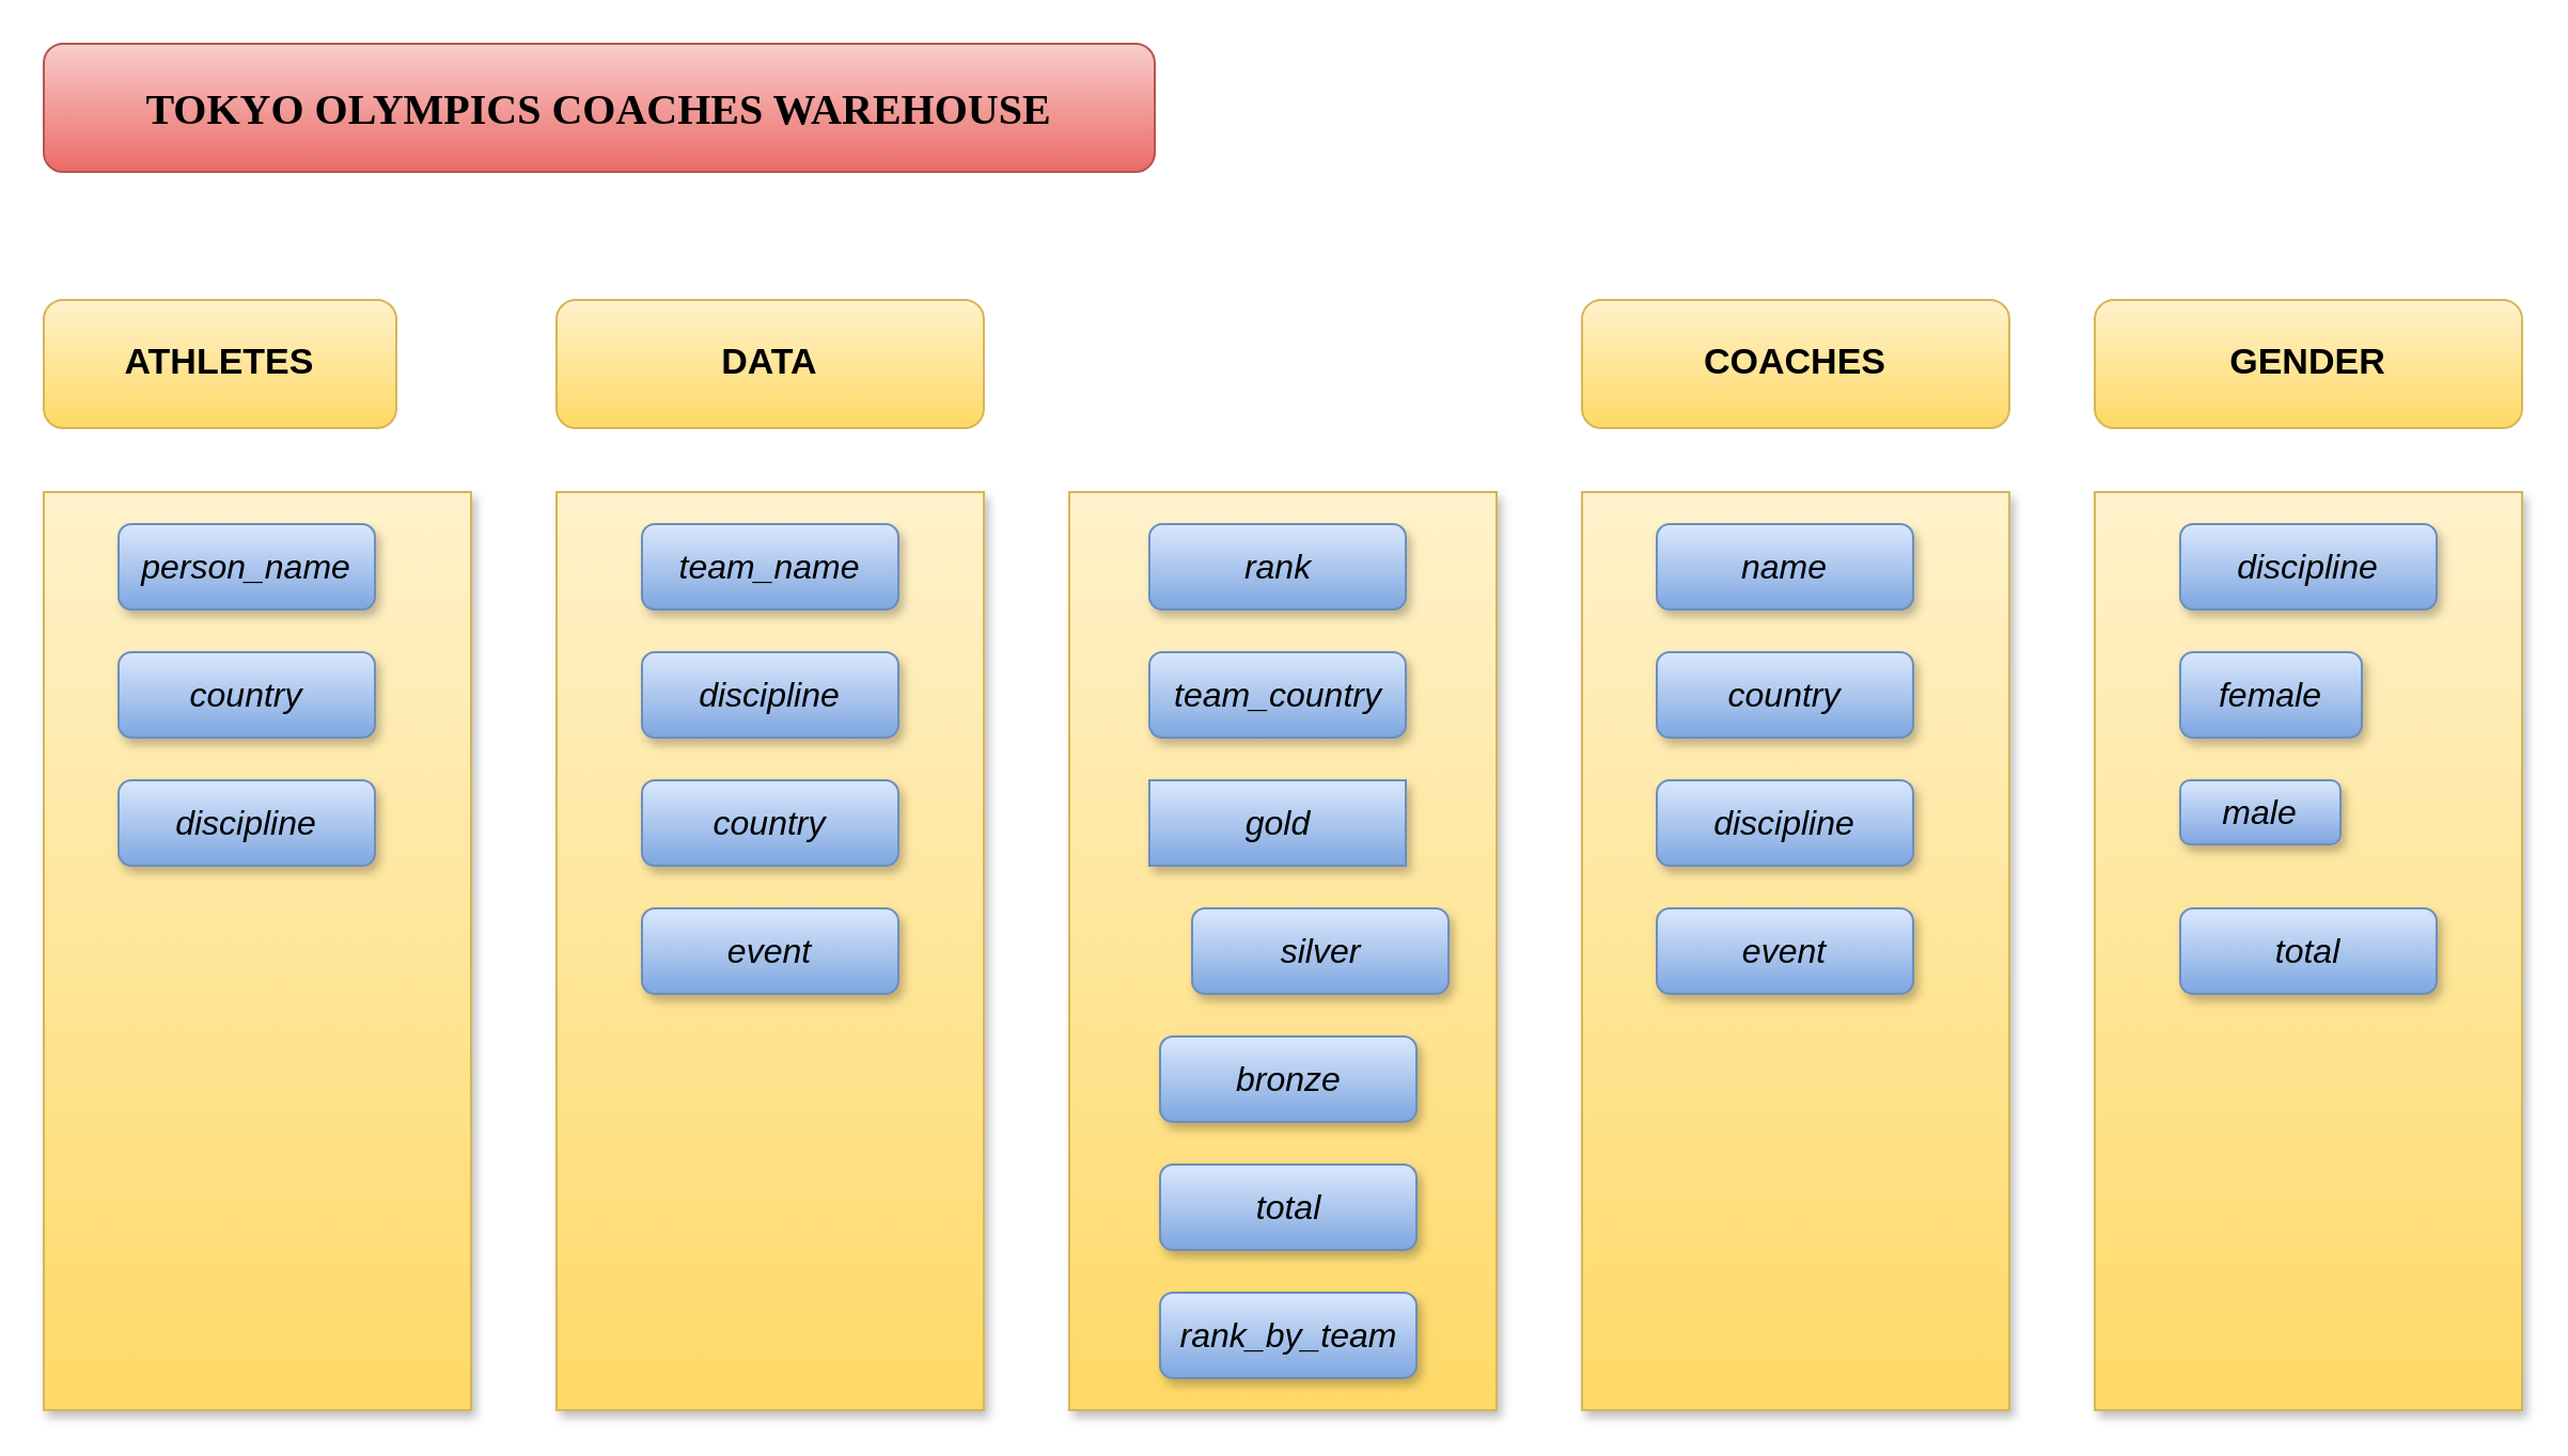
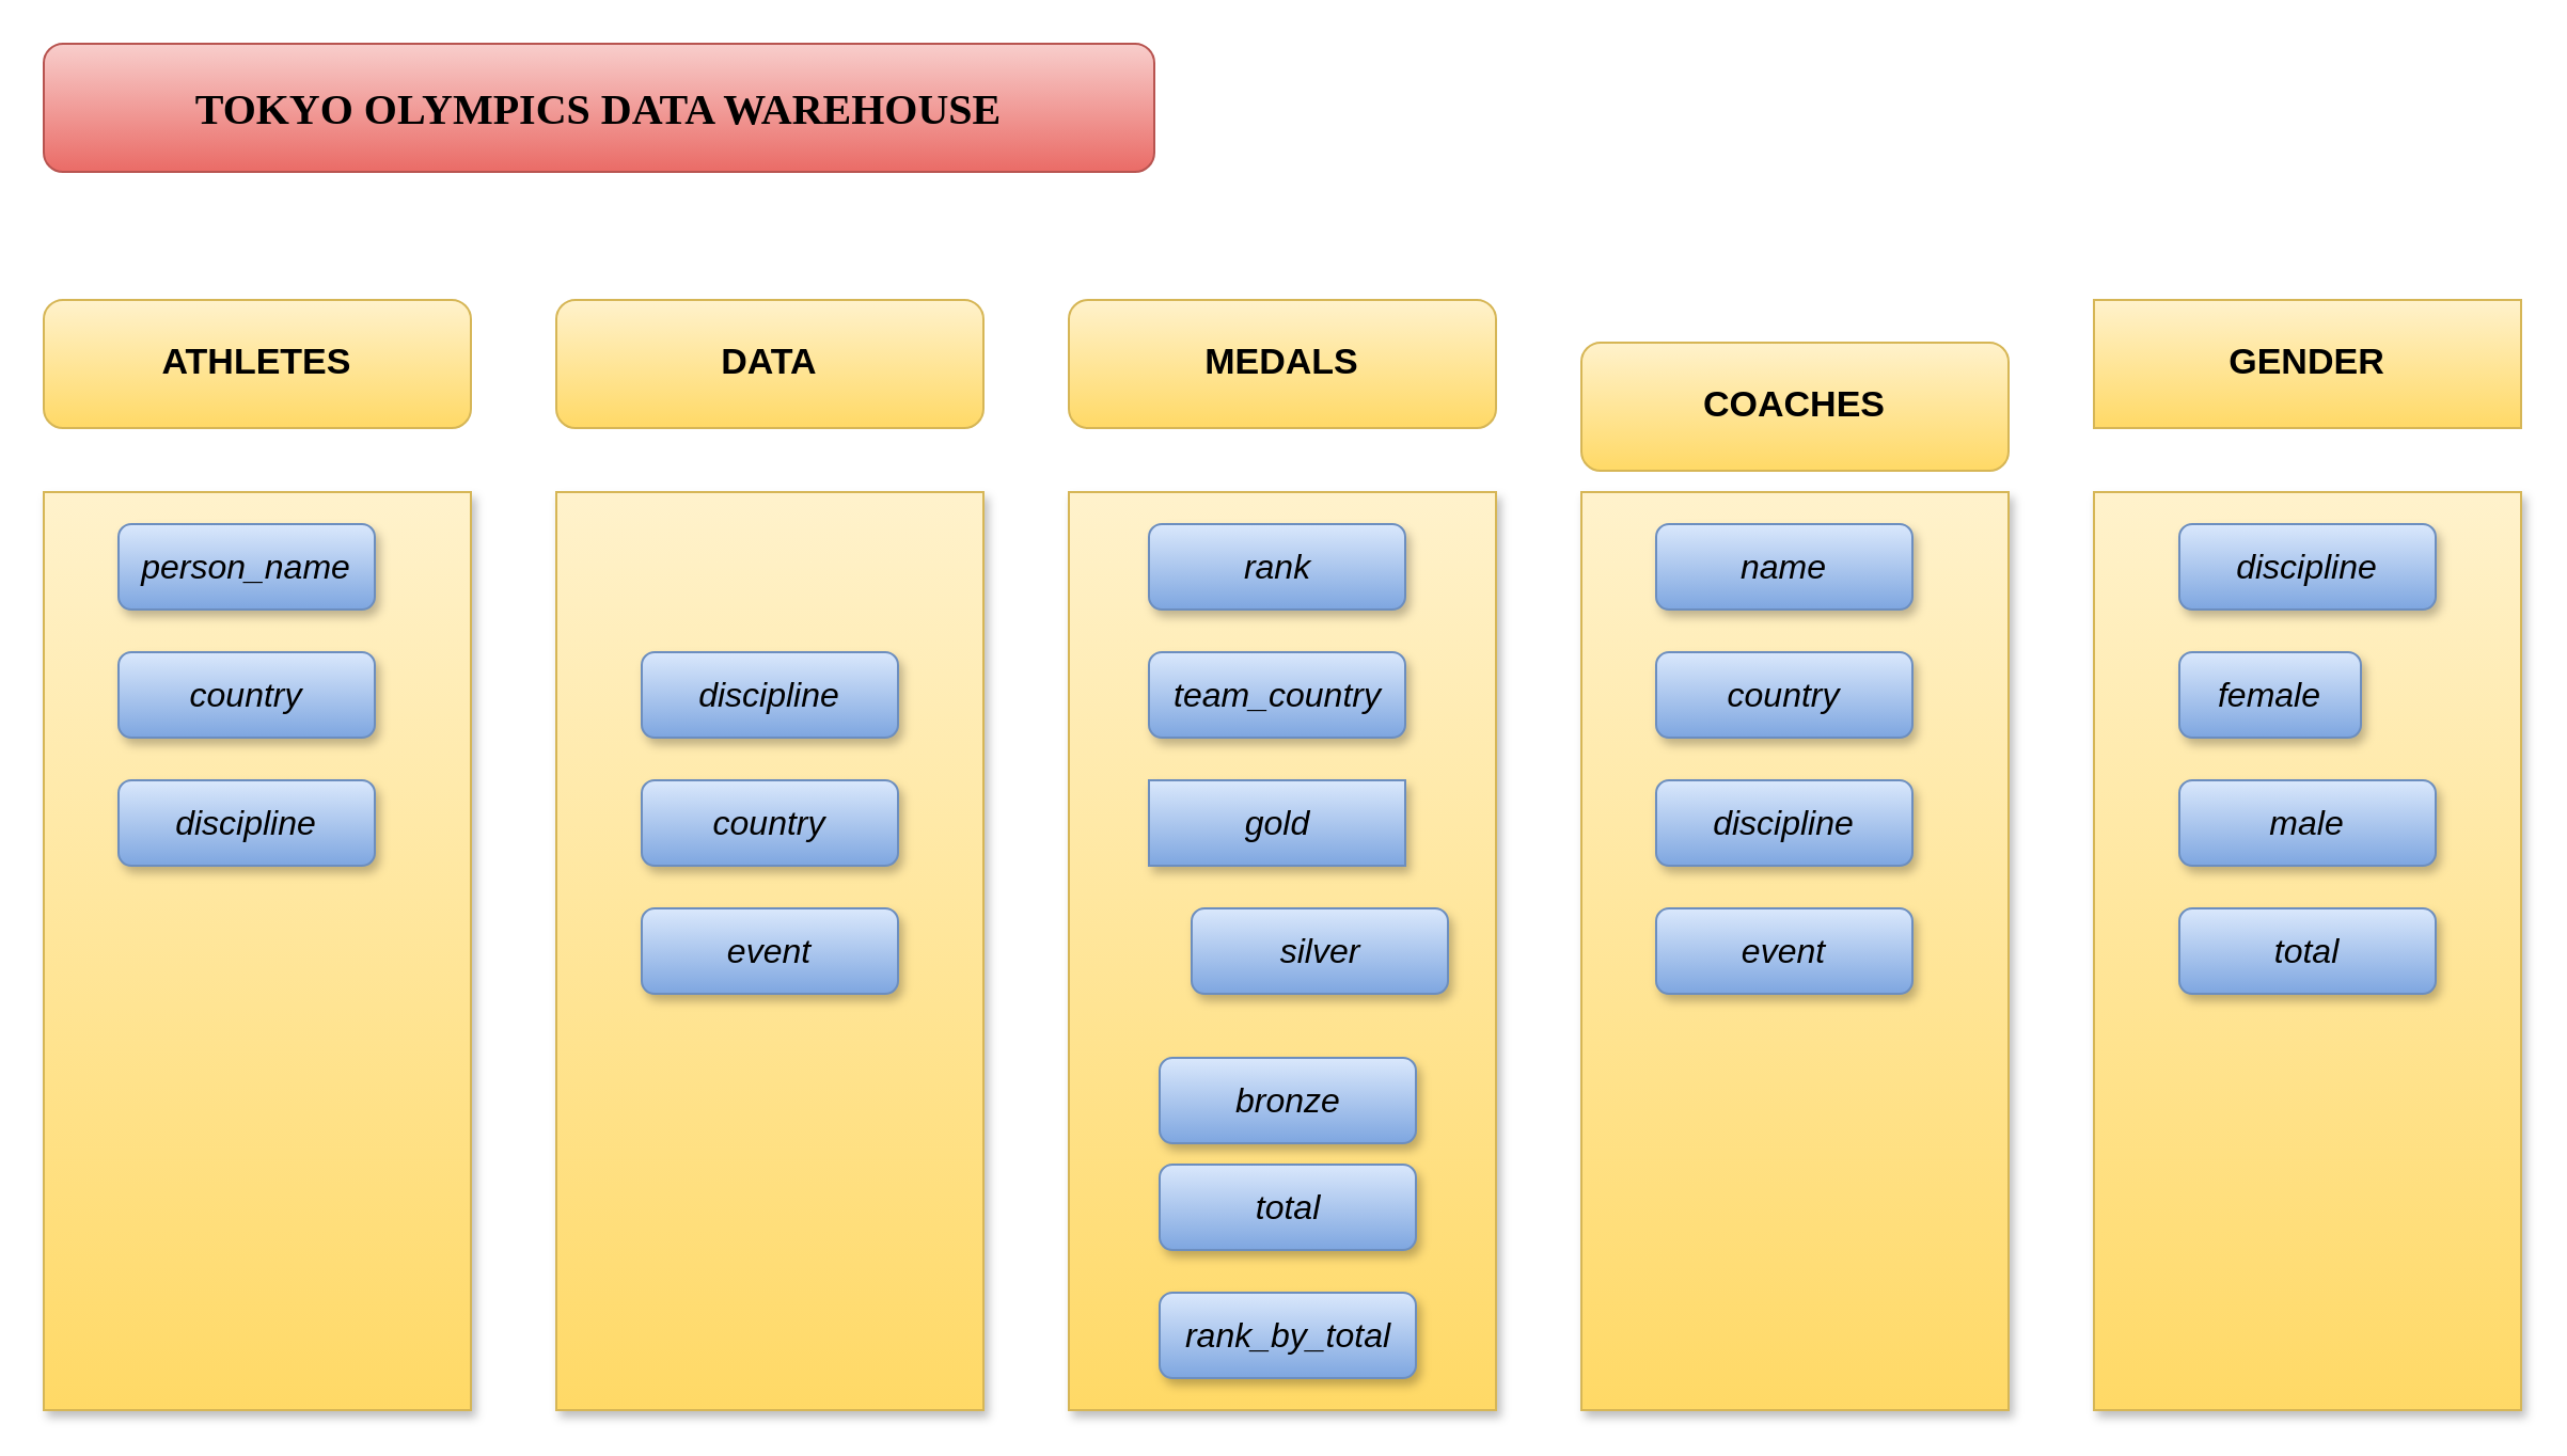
- <mxCell id="2" value="&lt;span&gt;TOKYO OLYMPICS COACHES WAREHOUSE&lt;/span&gt;" style="rounded=1;whiteSpace=wrap;html=1;fillColor=#f8cecc;strokeColor=#b85450;fontSize=20;fontStyle=1;labelBackgroundColor=none;textShadow=0;fontFamily=Verdana;gradientColor=#ea6b66;" parent="1" vertex="1"><mxGeometry x="20" y="20" width="520" height="60" as="geometry" /></mxCell>
+ <mxCell id="2" value="&lt;span&gt;TOKYO OLYMPICS DATA WAREHOUSE&lt;/span&gt;" style="rounded=1;whiteSpace=wrap;html=1;fillColor=#f8cecc;strokeColor=#b85450;fontSize=20;fontStyle=1;labelBackgroundColor=none;textShadow=0;fontFamily=Verdana;gradientColor=#ea6b66;" parent="1" vertex="1"><mxGeometry x="20" y="20" width="520" height="60" as="geometry" /></mxCell>
- <mxCell id="7" value="ATHLETES" style="rounded=1;whiteSpace=wrap;html=1;fontStyle=1;fillColor=#fff2cc;gradientColor=#ffd966;strokeColor=#d6b656;fontSize=17;" parent="1" vertex="1"><mxGeometry x="20" y="140" width="165" height="60" as="geometry" /></mxCell>
+ <mxCell id="7" value="ATHLETES" style="rounded=1;whiteSpace=wrap;html=1;fontStyle=1;fillColor=#fff2cc;gradientColor=#ffd966;strokeColor=#d6b656;fontSize=17;" parent="1" vertex="1"><mxGeometry x="20" y="140" width="200" height="60" as="geometry" /></mxCell>
+ <mxCell id="18" value="MEDALS" style="rounded=1;whiteSpace=wrap;html=1;fontStyle=1;fillColor=#fff2cc;gradientColor=#ffd966;strokeColor=#d6b656;fontSize=17;" parent="1" vertex="1"><mxGeometry x="500" y="140" width="200" height="60" as="geometry" /></mxCell>
- <mxCell id="27" value="COACHES" style="rounded=1;whiteSpace=wrap;html=1;fontStyle=1;fillColor=#fff2cc;gradientColor=#ffd966;strokeColor=#d6b656;fontSize=17;" parent="1" vertex="1"><mxGeometry x="740" y="140" width="200" height="60" as="geometry" /></mxCell>
+ <mxCell id="27" value="COACHES" style="rounded=1;whiteSpace=wrap;html=1;fontStyle=1;fillColor=#fff2cc;gradientColor=#ffd966;strokeColor=#d6b656;fontSize=17;" parent="1" vertex="1"><mxGeometry x="740" y="160" width="200" height="60" as="geometry" /></mxCell>
- <mxCell id="33" value="GENDER" style="rounded=1;whiteSpace=wrap;html=1;fontStyle=1;fillColor=#fff2cc;gradientColor=#ffd966;strokeColor=#d6b656;fontSize=17;" parent="1" vertex="1"><mxGeometry x="980" y="140" width="200" height="60" as="geometry" /></mxCell>
+ <mxCell id="33" value="GENDER" style="whiteSpace=wrap;html=1;fontStyle=1;fillColor=#fff2cc;gradientColor=#ffd966;strokeColor=#d6b656;fontSize=17;rounded=0;" parent="1" vertex="1"><mxGeometry x="980" y="140" width="200" height="60" as="geometry" /></mxCell>
- <mxCell id="9" value="team_name" style="rounded=1;whiteSpace=wrap;html=1;fillColor=#dae8fc;gradientColor=#7ea6e0;strokeColor=#6c8ebf;glass=0;shadow=1;fontSize=16;align=center;fontStyle=2;horizontal=1;" parent="1" vertex="1"><mxGeometry x="300" y="245" width="120" height="40" as="geometry" /></mxCell>
- <mxCell id="32" value="male" style="rounded=1;whiteSpace=wrap;html=1;fillColor=#dae8fc;gradientColor=#7ea6e0;strokeColor=#6c8ebf;glass=0;shadow=1;fontSize=16;align=center;fontStyle=2;horizontal=1;" parent="1" vertex="1"><mxGeometry x="1020" y="365" width="75" height="30" as="geometry" /></mxCell>
+ <mxCell id="32" value="male" style="rounded=1;whiteSpace=wrap;html=1;fillColor=#dae8fc;gradientColor=#7ea6e0;strokeColor=#6c8ebf;glass=0;shadow=1;fontSize=16;align=center;fontStyle=2;horizontal=1;" parent="1" vertex="1"><mxGeometry x="1020" y="365" width="120" height="40" as="geometry" /></mxCell>
- <mxCell id="21" value="bronze" style="rounded=1;whiteSpace=wrap;html=1;fillColor=#dae8fc;gradientColor=#7ea6e0;strokeColor=#6c8ebf;glass=0;shadow=1;fontSize=16;align=center;fontStyle=2;horizontal=1;" parent="1" vertex="1"><mxGeometry x="542.5" y="485" width="120" height="40" as="geometry" /></mxCell>
+ <mxCell id="21" value="bronze" style="rounded=1;whiteSpace=wrap;html=1;fillColor=#dae8fc;gradientColor=#7ea6e0;strokeColor=#6c8ebf;glass=0;shadow=1;fontSize=16;align=center;fontStyle=2;horizontal=1;" parent="1" vertex="1"><mxGeometry x="542.5" y="495" width="120" height="40" as="geometry" /></mxCell>
- <mxCell id="22" value="rank_by_team" style="rounded=1;whiteSpace=wrap;html=1;fillColor=#dae8fc;gradientColor=#7ea6e0;strokeColor=#6c8ebf;glass=0;shadow=1;fontSize=16;align=center;fontStyle=2;horizontal=1;" parent="1" vertex="1"><mxGeometry x="542.5" y="605" width="120" height="40" as="geometry" /></mxCell>
+ <mxCell id="22" value="rank_by_total" style="rounded=1;whiteSpace=wrap;html=1;fillColor=#dae8fc;gradientColor=#7ea6e0;strokeColor=#6c8ebf;glass=0;shadow=1;fontSize=16;align=center;fontStyle=2;horizontal=1;" parent="1" vertex="1"><mxGeometry x="542.5" y="605" width="120" height="40" as="geometry" /></mxCell>
